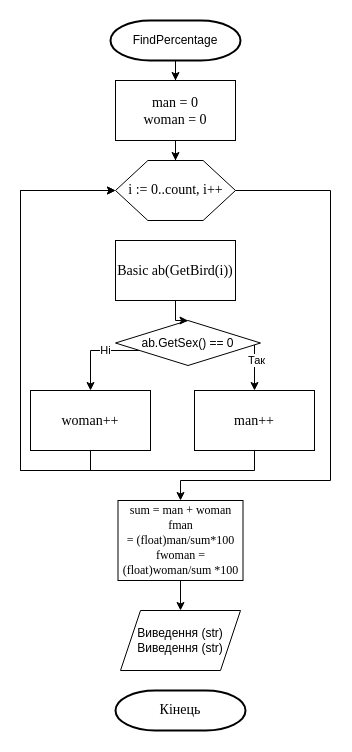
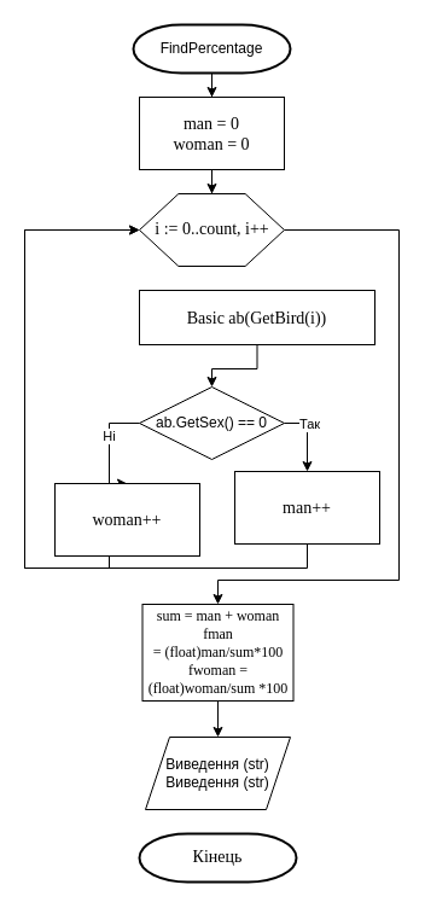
- <mxCell id="15" value="&lt;p style=&quot;margin: 0px ; font-stretch: normal ; line-height: normal&quot;&gt;&lt;font face=&quot;Times New Roman&quot; style=&quot;font-size: 14px&quot;&gt;Basic ab(GetBird(i))&lt;/font&gt;&lt;/p&gt;" style="rounded=0;whiteSpace=wrap;html=1;" vertex="1" parent="1"><mxGeometry x="115" y="240" width="120" height="60" as="geometry" /></mxCell>
+ <mxCell id="15" value="&lt;p style=&quot;margin: 0px ; font-stretch: normal ; line-height: normal&quot;&gt;&lt;font face=&quot;Times New Roman&quot; style=&quot;font-size: 14px&quot;&gt;Basic ab(GetBird(i))&lt;/font&gt;&lt;/p&gt;" style="rounded=0;whiteSpace=wrap;html=1;" vertex="1" parent="1"><mxGeometry x="115" y="240" width="195" height="45" as="geometry" /></mxCell>
- <mxCell id="13" value="ab.GetSex() == 0" style="rhombus;whiteSpace=wrap;html=1;" vertex="1" parent="1"><mxGeometry x="115" y="320" width="145" height="45" as="geometry" /></mxCell>
+ <mxCell id="13" value="ab.GetSex() == 0" style="rhombus;whiteSpace=wrap;html=1;" vertex="1" parent="1"><mxGeometry x="115" y="320" width="120" height="60" as="geometry" /></mxCell>
- <mxCell id="17" value="&lt;p style=&quot;margin: 0px ; font-stretch: normal ; line-height: normal&quot;&gt;&lt;font face=&quot;Times New Roman&quot; style=&quot;font-size: 14px&quot;&gt;woman++&lt;/font&gt;&lt;/p&gt;" style="rounded=0;whiteSpace=wrap;html=1;" vertex="1" parent="1"><mxGeometry x="30" y="390" width="120" height="60" as="geometry" /></mxCell>
+ <mxCell id="17" value="&lt;p style=&quot;margin: 0px ; font-stretch: normal ; line-height: normal&quot;&gt;&lt;font face=&quot;Times New Roman&quot; style=&quot;font-size: 14px&quot;&gt;woman++&lt;/font&gt;&lt;/p&gt;" style="rounded=0;whiteSpace=wrap;html=1;" vertex="1" parent="1"><mxGeometry x="45" y="400" width="120" height="60" as="geometry" /></mxCell>
